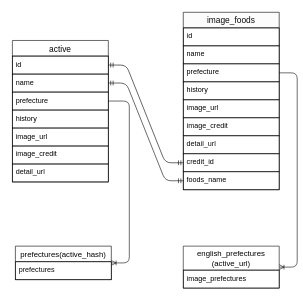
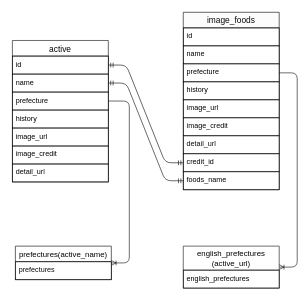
- <mxCell id="22" value="prefectures(active_hash)" style="swimlane;fontStyle=0;childLayout=stackLayout;horizontal=1;startSize=26;horizontalStack=0;resizeParent=1;resizeParentMax=0;resizeLast=0;collapsible=1;marginBottom=0;align=center;fontSize=13;fillColor=none;strokeColor=#000000;fontColor=#000000;" parent="1" vertex="1"><mxGeometry x="25" y="410" width="160" height="56" as="geometry" /></mxCell>
+ <mxCell id="22" value="prefectures(active_name)" style="swimlane;fontStyle=0;childLayout=stackLayout;horizontal=1;startSize=26;horizontalStack=0;resizeParent=1;resizeParentMax=0;resizeLast=0;collapsible=1;marginBottom=0;align=center;fontSize=13;fillColor=none;strokeColor=#000000;fontColor=#000000;" parent="1" vertex="1"><mxGeometry x="25" y="410" width="160" height="56" as="geometry" /></mxCell>
- <mxCell id="26" value="image_prefectures" style="text;strokeColor=#0a0a0a;fillColor=none;spacingLeft=4;spacingRight=4;overflow=hidden;rotatable=0;points=[[0,0.5],[1,0.5]];portConstraint=eastwest;fontSize=12;fontColor=#000000;" parent="25" vertex="1"><mxGeometry y="40" width="160" height="30" as="geometry" /></mxCell>
+ <mxCell id="26" value="english_prefectures" style="text;strokeColor=#0a0a0a;fillColor=none;spacingLeft=4;spacingRight=4;overflow=hidden;rotatable=0;points=[[0,0.5],[1,0.5]];portConstraint=eastwest;fontSize=12;fontColor=#000000;" parent="25" vertex="1"><mxGeometry y="40" width="160" height="30" as="geometry" /></mxCell>
